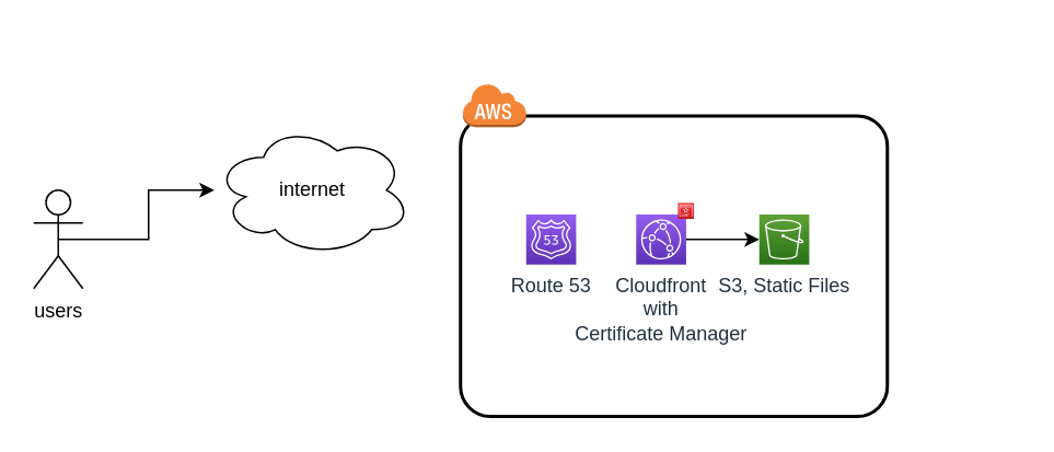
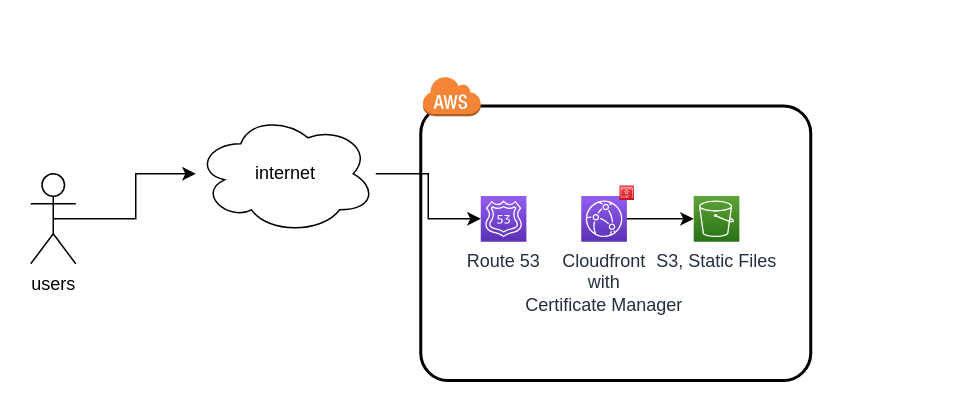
+ <mxCell id="4" style="edgeStyle=orthogonalEdgeStyle;rounded=0;orthogonalLoop=1;jettySize=auto;html=1;" edge="1" parent="1" source="5" target="14"><mxGeometry relative="1" as="geometry" /></mxCell>
